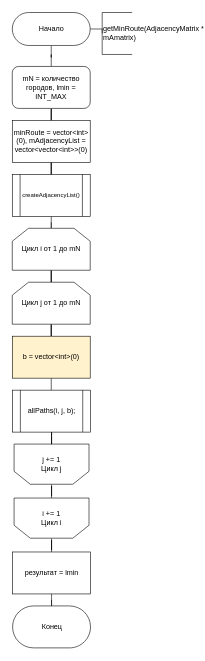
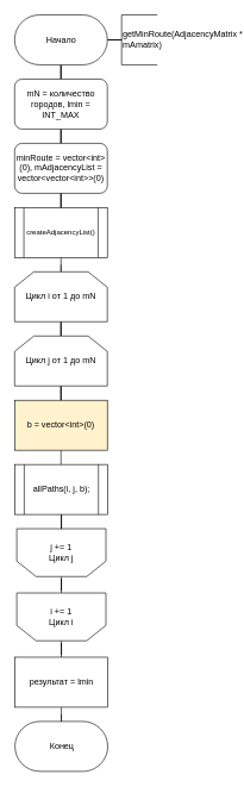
- <mxCell id="4" value="Начало" style="html=1;dashed=0;whitespace=wrap;shape=mxgraph.dfd.start" parent="1" vertex="1"><mxGeometry x="20" y="20" width="130" height="55" as="geometry" /></mxCell>
+ <mxCell id="4" value="Начало" style="html=1;dashed=0;whitespace=wrap;shape=mxgraph.dfd.start" parent="1" vertex="1"><mxGeometry x="20" width="130" height="70" as="geometry" y="20" /></mxCell>
- <mxCell id="11" value="&lt;font style=&quot;font-size: 12px&quot;&gt;&lt;span style=&quot;white-space: normal&quot;&gt;minRoute = vector&amp;lt;int&amp;gt;(0),&amp;nbsp;&lt;/span&gt;mAdjacencyList = vector&amp;lt;vector&amp;lt;int&amp;gt;&amp;gt;(0)&lt;/font&gt;" style="rounded=0;whiteSpace=wrap;html=1;strokeWidth=1;" parent="1" vertex="1"><mxGeometry x="20" y="200" width="130" height="70" as="geometry" /></mxCell>
+ <mxCell id="11" value="&lt;font style=&quot;font-size: 12px&quot;&gt;&lt;span style=&quot;white-space: normal&quot;&gt;minRoute = vector&amp;lt;int&amp;gt;(0),&amp;nbsp;&lt;/span&gt;mAdjacencyList = vector&amp;lt;vector&amp;lt;int&amp;gt;&amp;gt;(0)&lt;/font&gt;" style="whiteSpace=wrap;html=1;strokeWidth=1;rounded=1;" parent="1" vertex="1"><mxGeometry x="20" y="200" width="130" height="70" as="geometry" /></mxCell>
